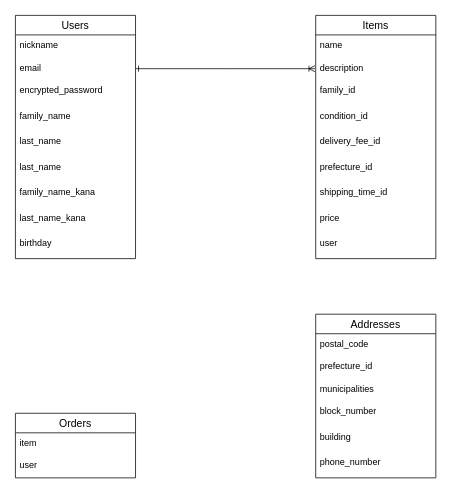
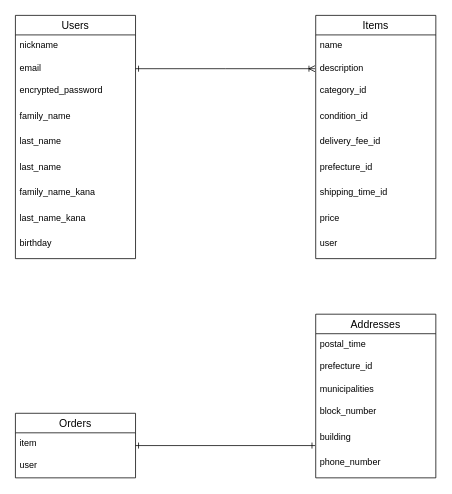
- <mxCell id="15" value="family_id" style="text;strokeColor=none;spacingLeft=4;spacingRight=4;overflow=hidden;rotatable=0;points=[[0,0.5],[1,0.5]];portConstraint=eastwest;fontSize=12;shadow=0;" parent="12" vertex="1"><mxGeometry y="86" width="160" height="34" as="geometry" /></mxCell>
+ <mxCell id="15" value="category_id" style="text;strokeColor=none;spacingLeft=4;spacingRight=4;overflow=hidden;rotatable=0;points=[[0,0.5],[1,0.5]];portConstraint=eastwest;fontSize=12;shadow=0;" parent="12" vertex="1"><mxGeometry y="86" width="160" height="34" as="geometry" /></mxCell>
- <mxCell id="27" value="postal_code" style="text;strokeColor=none;fillColor=none;spacingLeft=4;spacingRight=4;overflow=hidden;rotatable=0;points=[[0,0.5],[1,0.5]];portConstraint=eastwest;fontSize=12;" parent="26" vertex="1"><mxGeometry y="26" width="160" height="30" as="geometry" /></mxCell>
+ <mxCell id="27" value="postal_time" style="text;strokeColor=none;fillColor=none;spacingLeft=4;spacingRight=4;overflow=hidden;rotatable=0;points=[[0,0.5],[1,0.5]];portConstraint=eastwest;fontSize=12;" parent="26" vertex="1"><mxGeometry y="26" width="160" height="30" as="geometry" /></mxCell>
+ <mxCell id="22" style="edgeStyle=orthogonalEdgeStyle;rounded=0;orthogonalLoop=1;jettySize=auto;html=1;startArrow=ERone;startFill=0;endArrow=ERone;endFill=0;entryX=-0.006;entryY=0.735;entryDx=0;entryDy=0;entryPerimeter=0;" parent="1" source="23" target="31" edge="1"><mxGeometry relative="1" as="geometry"><mxPoint x="420" y="448" as="targetPoint" /><Array as="points" /></mxGeometry></mxCell>
